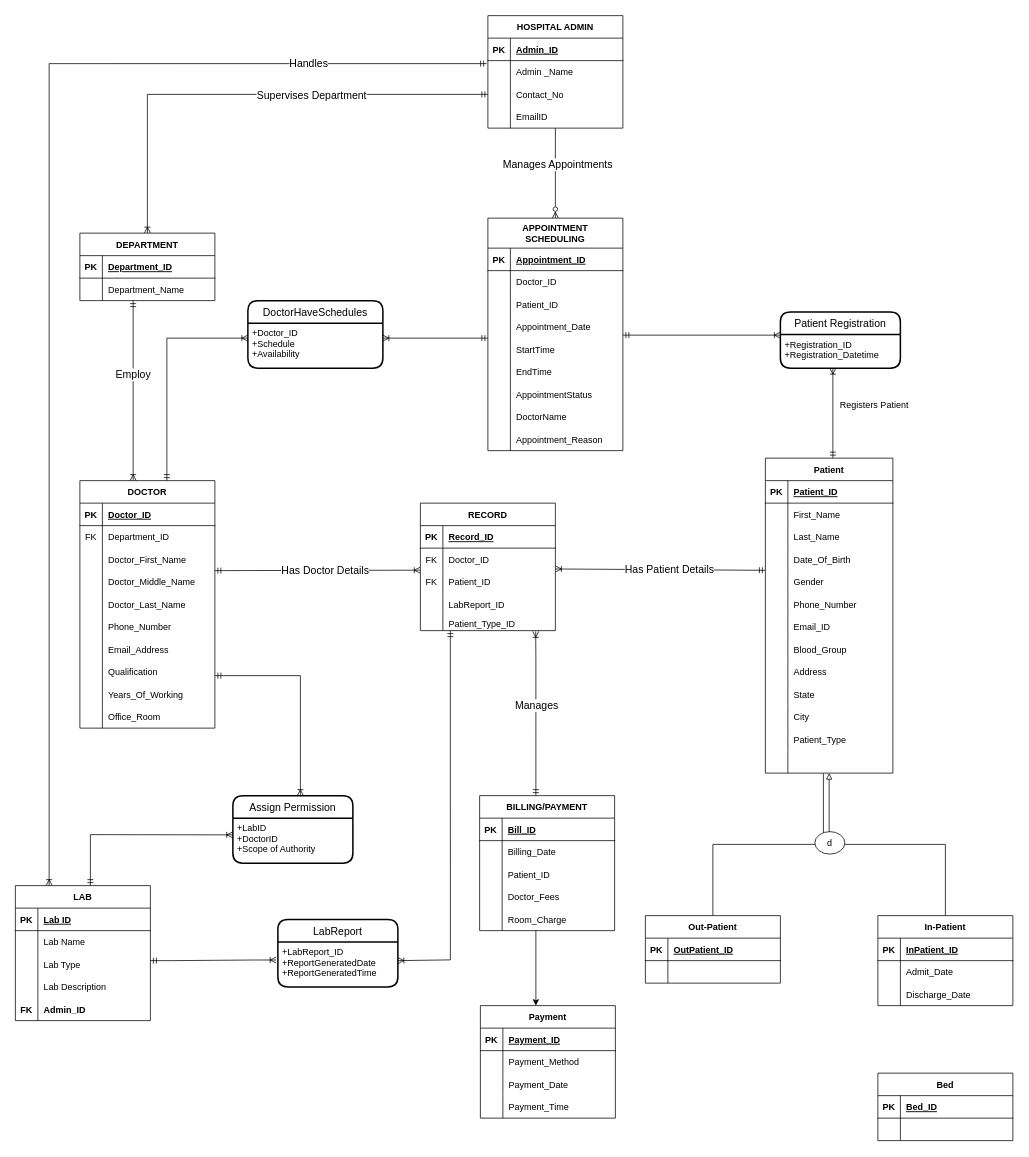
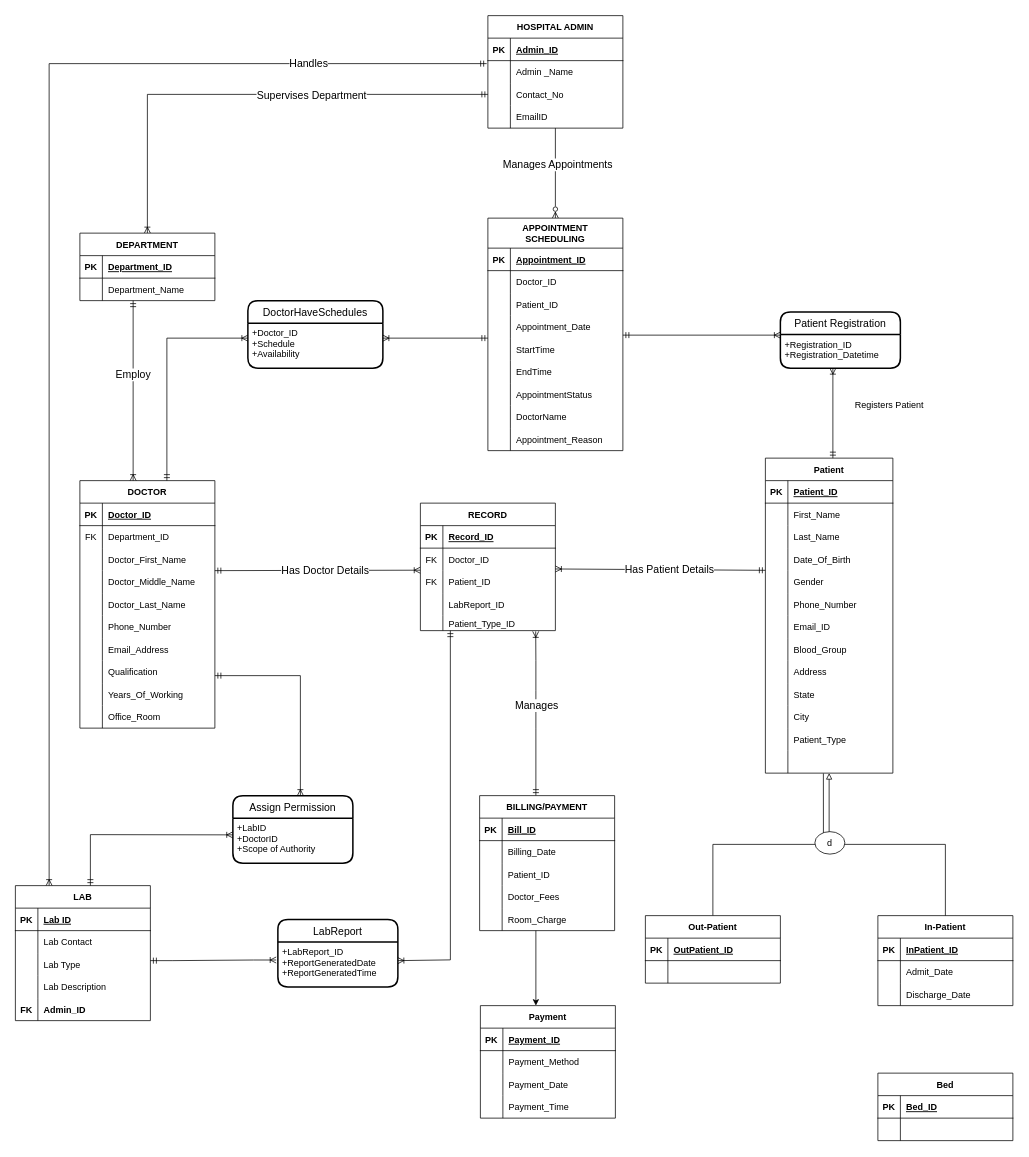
- <mxCell id="233" value="Registers Patient" style="text;html=1;align=center;verticalAlign=middle;resizable=0;points=[];autosize=1;strokeColor=none;fillColor=none;" vertex="1" parent="1"><mxGeometry x="1110" y="530" width="110" height="20" as="geometry" /></mxCell>
+ <mxCell id="233" value="Registers Patient" style="text;html=1;align=center;verticalAlign=middle;resizable=0;points=[];autosize=1;strokeColor=none;fillColor=none;" vertex="1" parent="1"><mxGeometry x="1130" y="530" width="110" height="20" as="geometry" /></mxCell>
- <mxCell id="33" value="Lab Name" style="shape=partialRectangle;connectable=0;fillColor=none;top=0;left=0;bottom=0;right=0;align=left;spacingLeft=6;overflow=hidden;" vertex="1" parent="31"><mxGeometry x="30" width="150" height="30" as="geometry"><mxRectangle width="150" height="30" as="alternateBounds" /></mxGeometry></mxCell>
+ <mxCell id="33" value="Lab Contact" style="shape=partialRectangle;connectable=0;fillColor=none;top=0;left=0;bottom=0;right=0;align=left;spacingLeft=6;overflow=hidden;" vertex="1" parent="31"><mxGeometry x="30" width="150" height="30" as="geometry"><mxRectangle width="150" height="30" as="alternateBounds" /></mxGeometry></mxCell>
